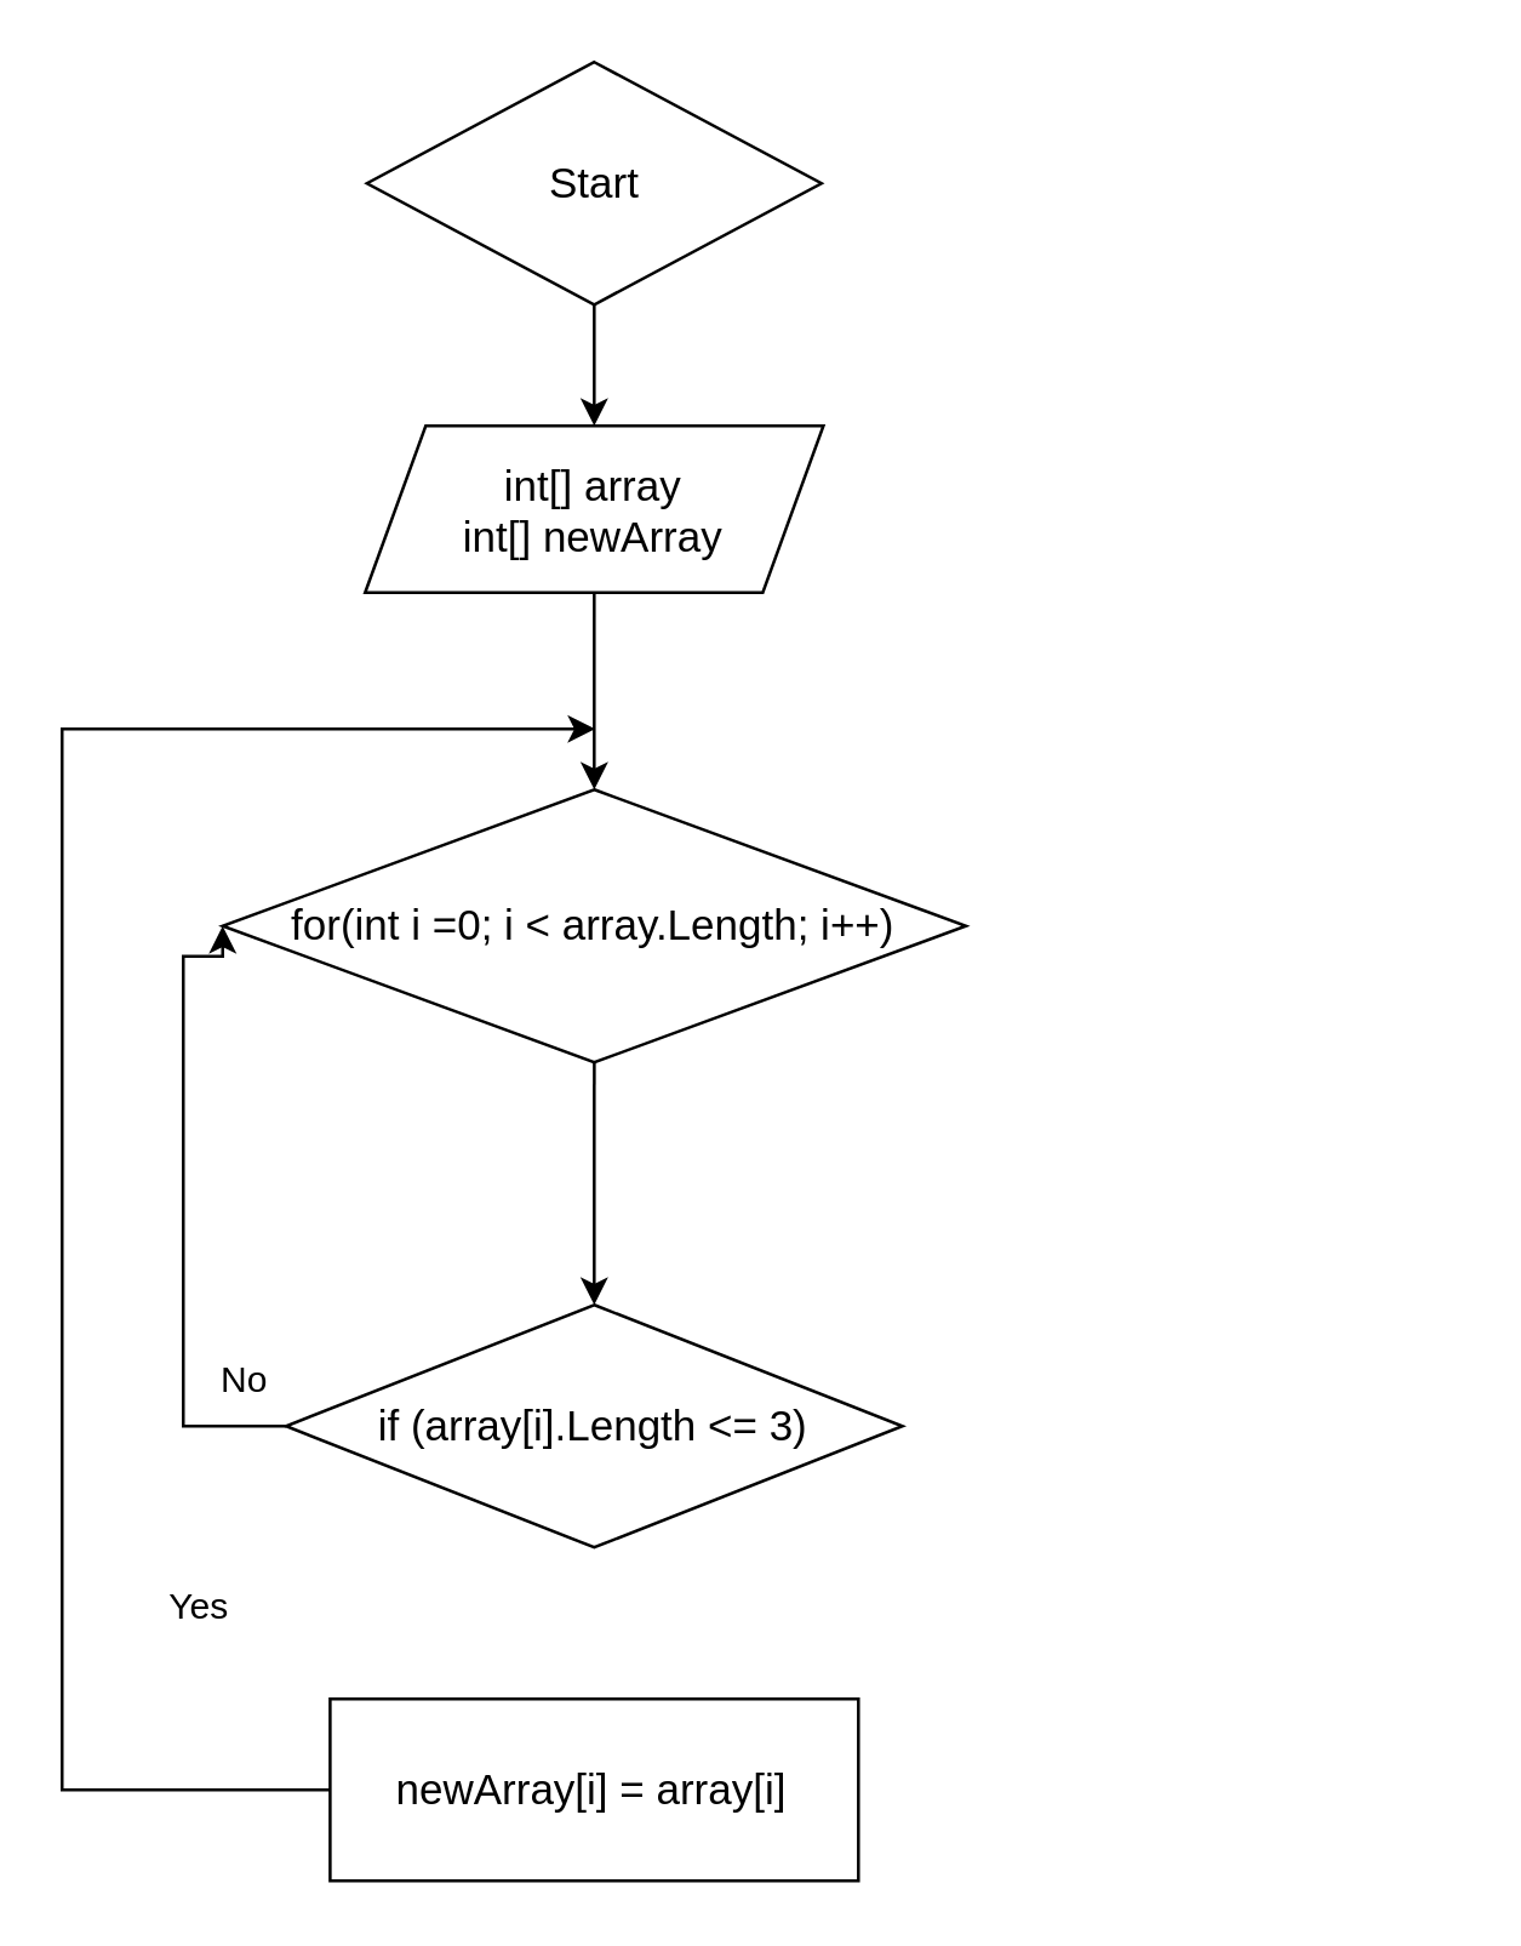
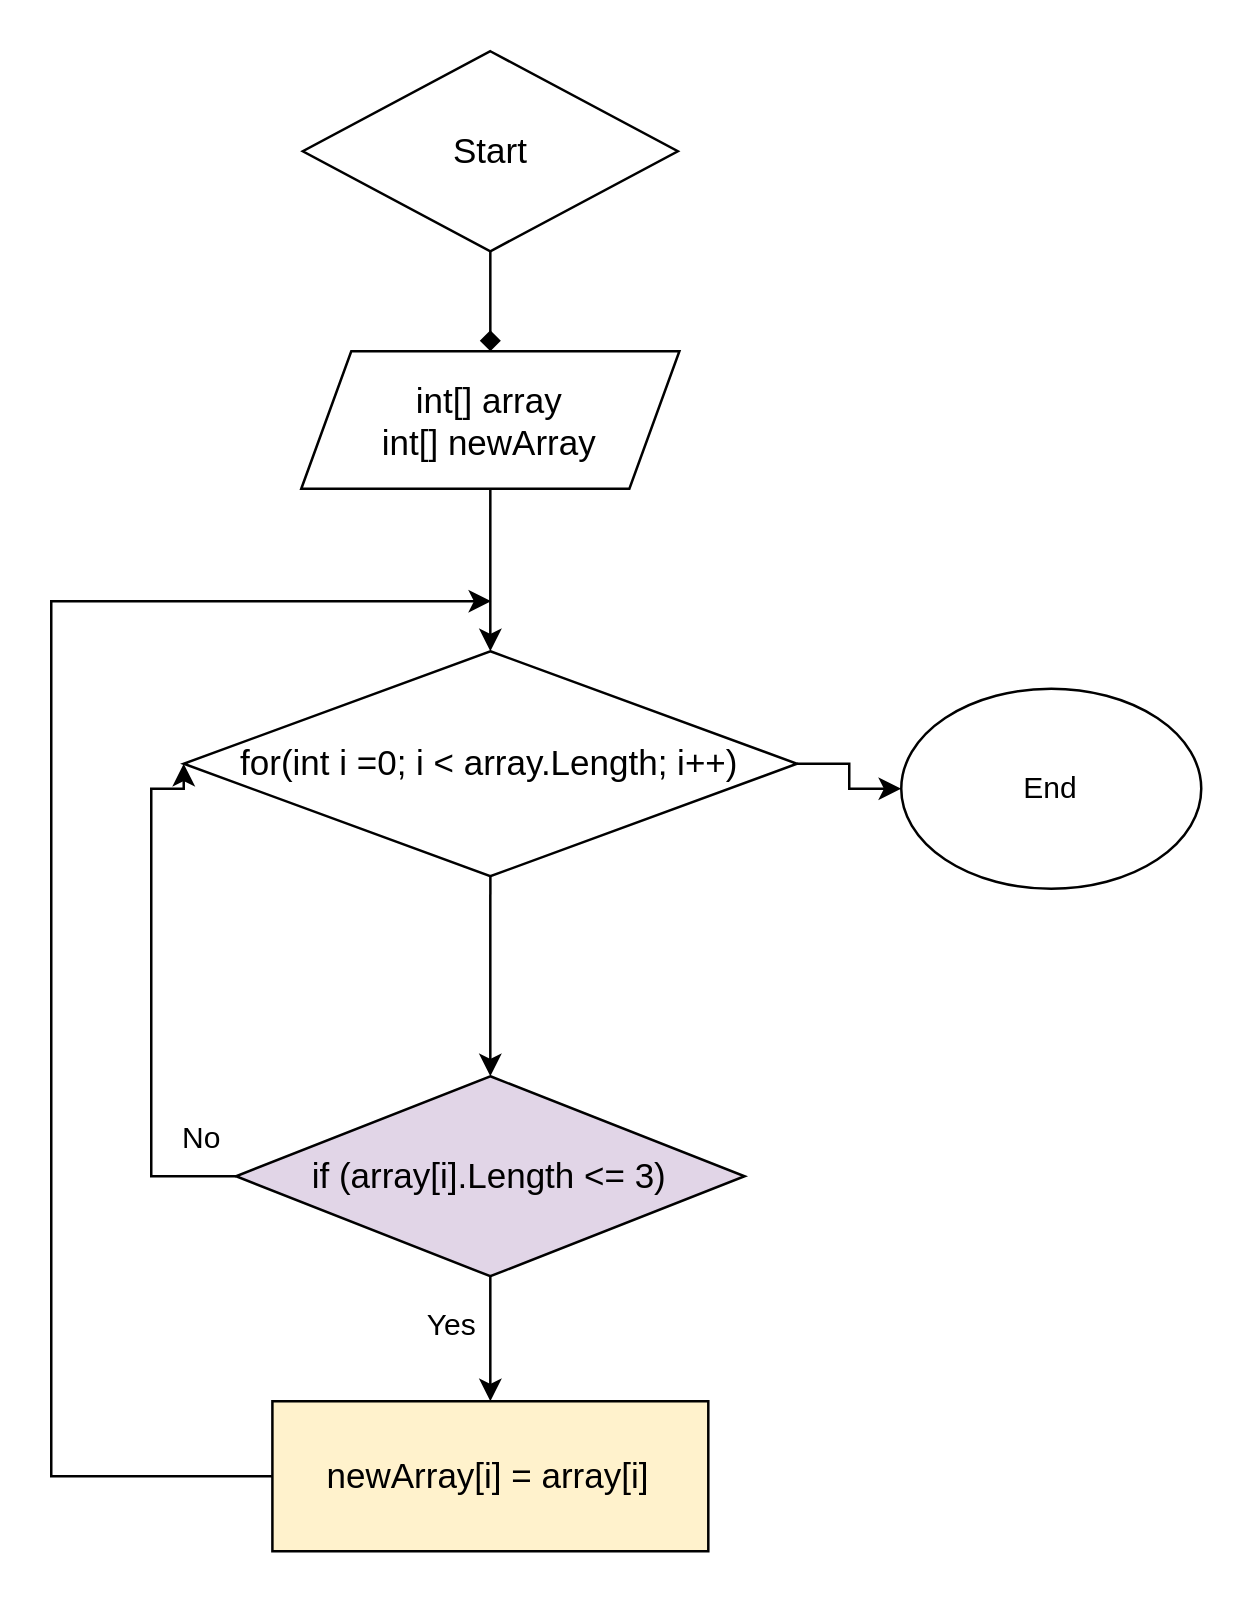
- <mxCell id="2" style="edgeStyle=orthogonalEdgeStyle;rounded=0;orthogonalLoop=1;jettySize=auto;html=1;exitX=0.5;exitY=1;exitDx=0;exitDy=0;entryX=0.5;entryY=0;entryDx=0;entryDy=0;" edge="1" parent="1" source="3" target="5"><mxGeometry relative="1" as="geometry" /></mxCell>
+ <mxCell id="2" style="edgeStyle=orthogonalEdgeStyle;rounded=0;orthogonalLoop=1;jettySize=auto;html=1;exitX=0.5;exitY=1;exitDx=0;exitDy=0;entryX=0.5;entryY=0;entryDx=0;entryDy=0;endArrow=diamond;" edge="1" parent="1" source="3" target="5"><mxGeometry relative="1" as="geometry" /></mxCell>
+ <mxCell id="7" style="edgeStyle=orthogonalEdgeStyle;rounded=0;orthogonalLoop=1;jettySize=auto;html=1;exitX=1;exitY=0.5;exitDx=0;exitDy=0;entryX=0;entryY=0.5;entryDx=0;entryDy=0;" edge="1" parent="1" source="8" target="16"><mxGeometry relative="1" as="geometry" /></mxCell>
+ <mxCell id="16" value="End" style="ellipse;whiteSpace=wrap;html=1;" vertex="1" parent="1"><mxGeometry x="360" y="275" width="120" height="80" as="geometry" /></mxCell>
- <mxCell id="11" value="&lt;font style=&quot;font-size: 14px;&quot;&gt;if (array[i].Length &amp;lt;= 3)&lt;/font&gt;" style="rhombus;whiteSpace=wrap;html=1;" vertex="1" parent="1"><mxGeometry x="93.91" y="430" width="203.44" height="80" as="geometry" /></mxCell>
+ <mxCell id="11" value="&lt;font style=&quot;font-size: 14px;&quot;&gt;if (array[i].Length &amp;lt;= 3)&lt;/font&gt;" style="rhombus;whiteSpace=wrap;html=1;fillColor=#e1d5e7;" vertex="1" parent="1"><mxGeometry x="93.91" y="430" width="203.44" height="80" as="geometry" /></mxCell>
- <mxCell id="14" value="Yes" style="text;html=1;align=center;verticalAlign=middle;resizable=0;points=[];autosize=1;strokeColor=none;fillColor=none;" vertex="1" parent="1"><mxGeometry x="45" y="515" width="40" height="30" as="geometry" /></mxCell>
+ <mxCell id="14" value="Yes" style="text;html=1;align=center;verticalAlign=middle;resizable=0;points=[];autosize=1;strokeColor=none;fillColor=none;" vertex="1" parent="1"><mxGeometry x="160" y="515" width="40" height="30" as="geometry" /></mxCell>
+ <mxCell id="9" style="edgeStyle=orthogonalEdgeStyle;rounded=0;orthogonalLoop=1;jettySize=auto;html=1;exitX=0.5;exitY=1;exitDx=0;exitDy=0;entryX=0.5;entryY=0;entryDx=0;entryDy=0;" edge="1" parent="1" source="11" target="13"><mxGeometry relative="1" as="geometry" /></mxCell>
- <mxCell id="13" value="&lt;font style=&quot;font-size: 14px;&quot;&gt;newArray[i] = array[i]&lt;/font&gt;" style="rounded=0;whiteSpace=wrap;html=1;" vertex="1" parent="1"><mxGeometry x="108.46" y="560" width="174.36" height="60" as="geometry" /></mxCell>
+ <mxCell id="13" value="&lt;font style=&quot;font-size: 14px;&quot;&gt;newArray[i] = array[i]&lt;/font&gt;" style="rounded=0;whiteSpace=wrap;html=1;fillColor=#fff2cc;" vertex="1" parent="1"><mxGeometry x="108.46" y="560" width="174.36" height="60" as="geometry" /></mxCell>
